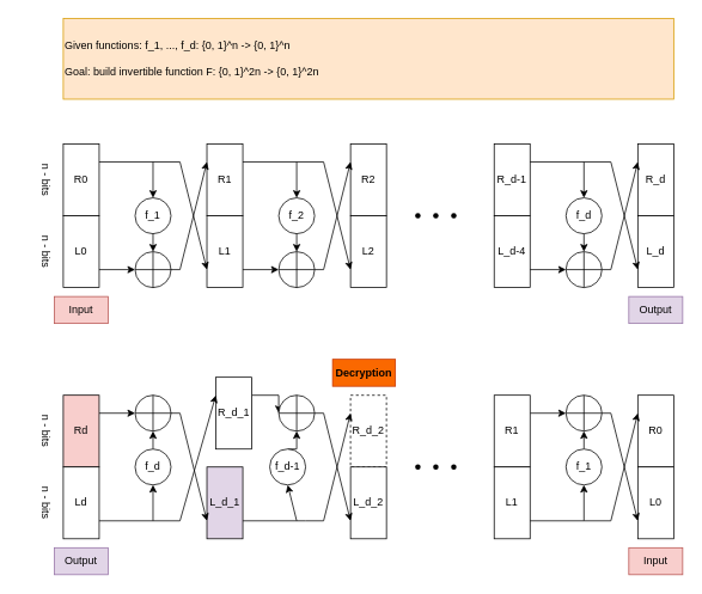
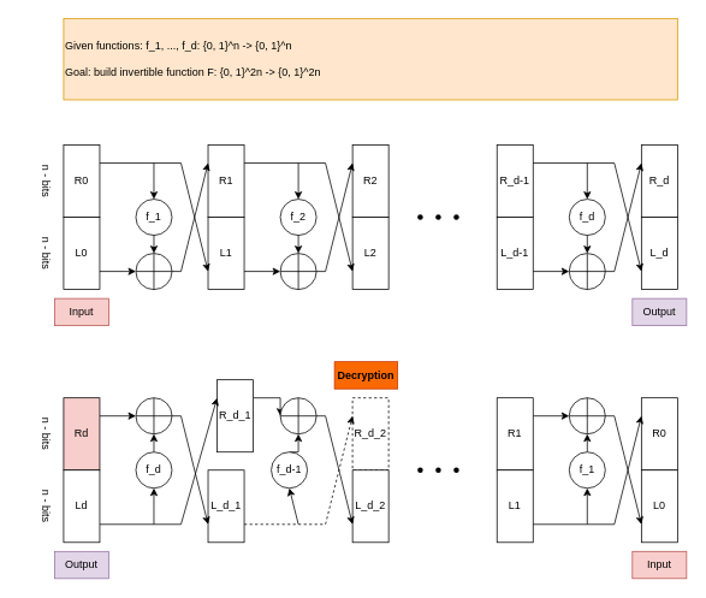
- <mxCell id="9" value="L_d-4" style="rounded=0;whiteSpace=wrap;html=1;" vertex="1" parent="1"><mxGeometry x="550" y="240" width="40" height="80" as="geometry" /></mxCell>
+ <mxCell id="9" value="L_d-1" style="rounded=0;whiteSpace=wrap;html=1;" vertex="1" parent="1"><mxGeometry x="550" y="240" width="40" height="80" as="geometry" /></mxCell>
- <mxCell id="46" value="L_d_1" style="rounded=0;whiteSpace=wrap;html=1;fillColor=#e1d5e7;" vertex="1" parent="1"><mxGeometry x="230" y="520" width="40" height="80" as="geometry" /></mxCell>
+ <mxCell id="46" value="L_d_1" style="rounded=0;whiteSpace=wrap;html=1;" vertex="1" parent="1"><mxGeometry x="230" y="520" width="40" height="80" as="geometry" /></mxCell>
- <mxCell id="73" value="" style="endArrow=classic;html=1;rounded=0;exitX=1;exitY=0.75;exitDx=0;exitDy=0;entryX=0;entryY=0.25;entryDx=0;entryDy=0;" edge="1" parent="1" source="46" target="47"><mxGeometry width="50" height="50" relative="1" as="geometry"><mxPoint x="390" y="390" as="sourcePoint" /><mxPoint x="440" y="340" as="targetPoint" /><Array as="points"><mxPoint x="340" y="580" /><mxPoint x="360" y="580" /></Array></mxGeometry></mxCell>
+ <mxCell id="73" value="" style="endArrow=classic;html=1;rounded=0;exitX=1;exitY=0.75;exitDx=0;exitDy=0;entryX=0;entryY=0.25;entryDx=0;entryDy=0;dashed=1;" edge="1" parent="1" source="46" target="47"><mxGeometry width="50" height="50" relative="1" as="geometry"><mxPoint x="390" y="390" as="sourcePoint" /><mxPoint x="440" y="340" as="targetPoint" /><Array as="points"><mxPoint x="340" y="580" /><mxPoint x="360" y="580" /></Array></mxGeometry></mxCell>
